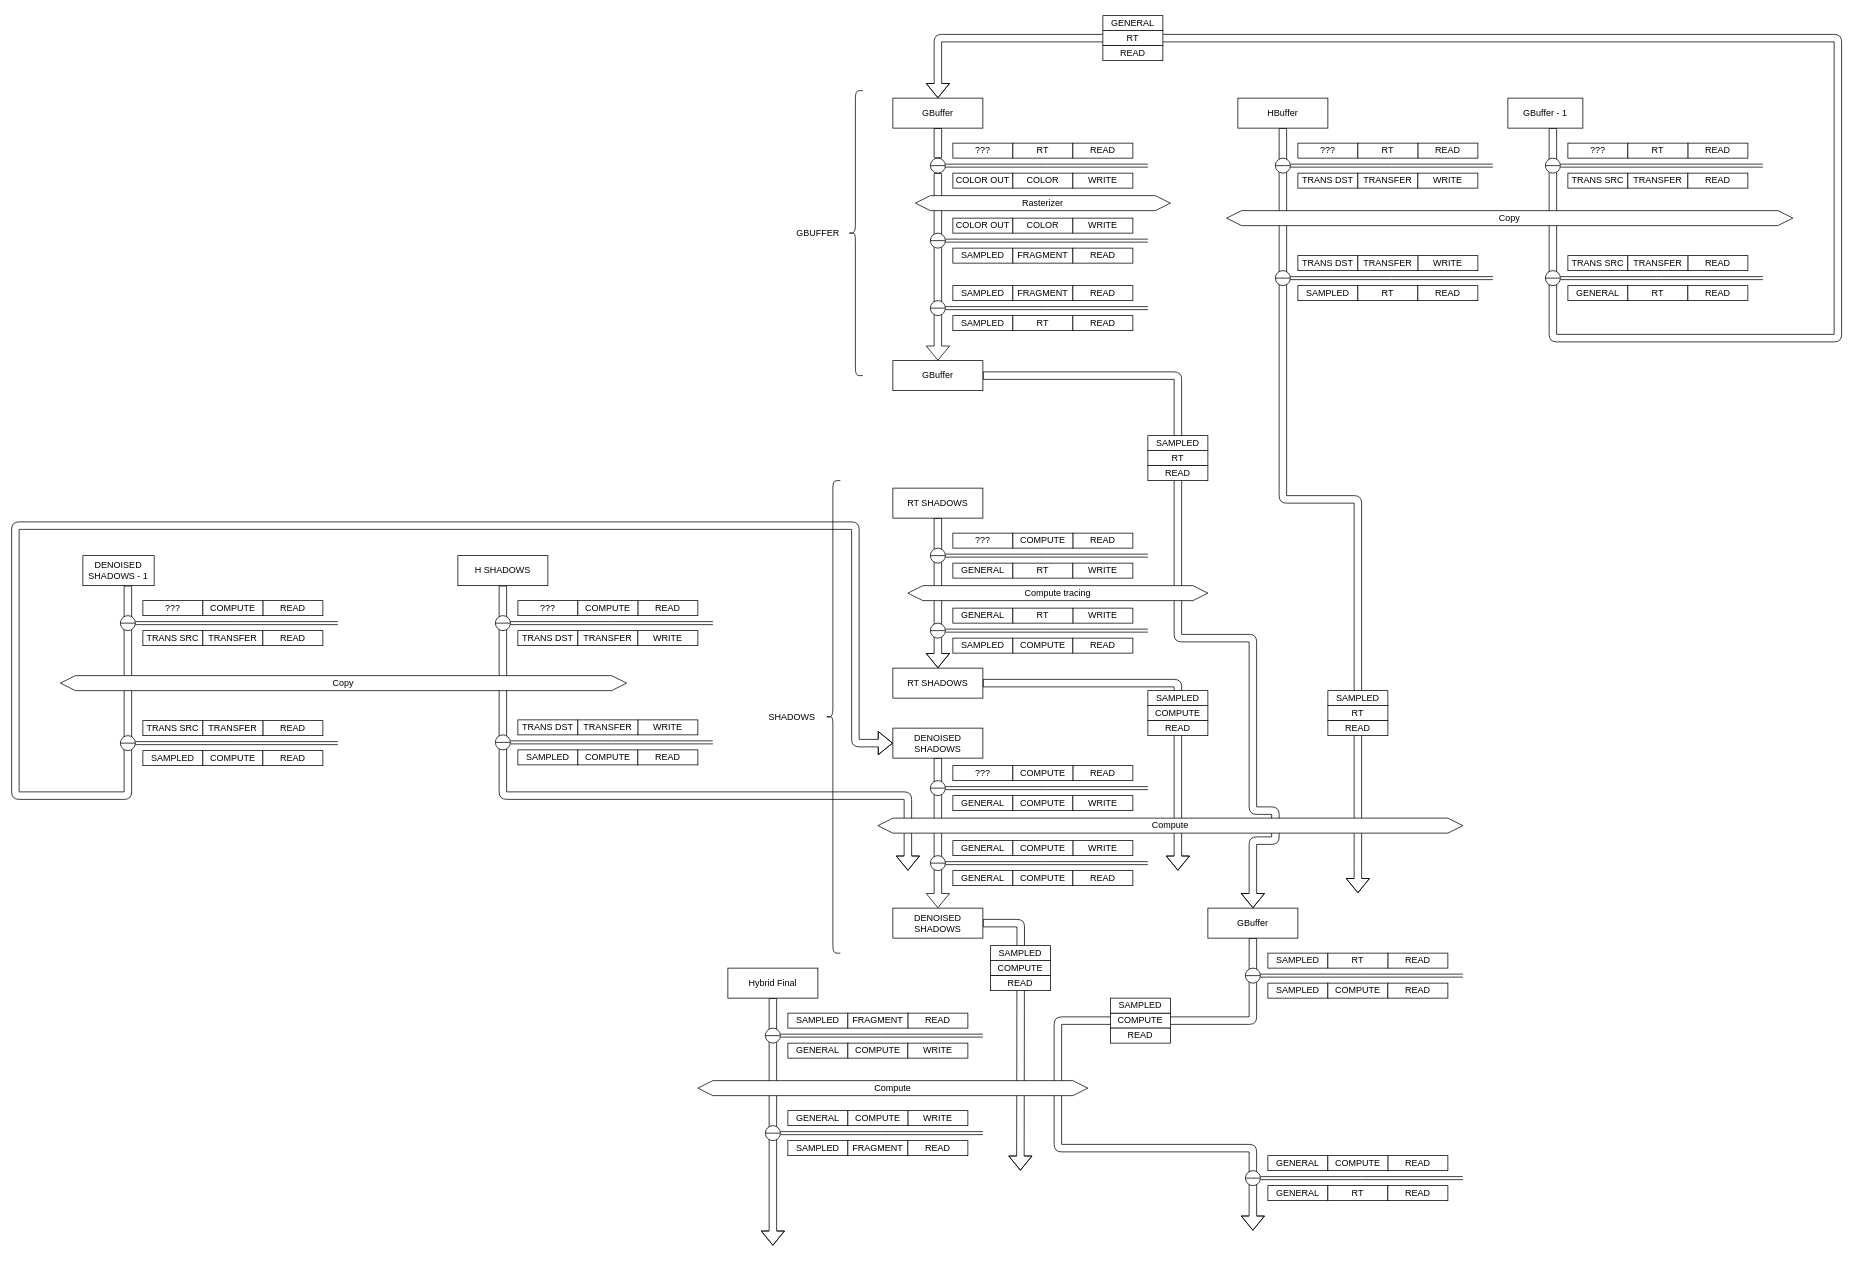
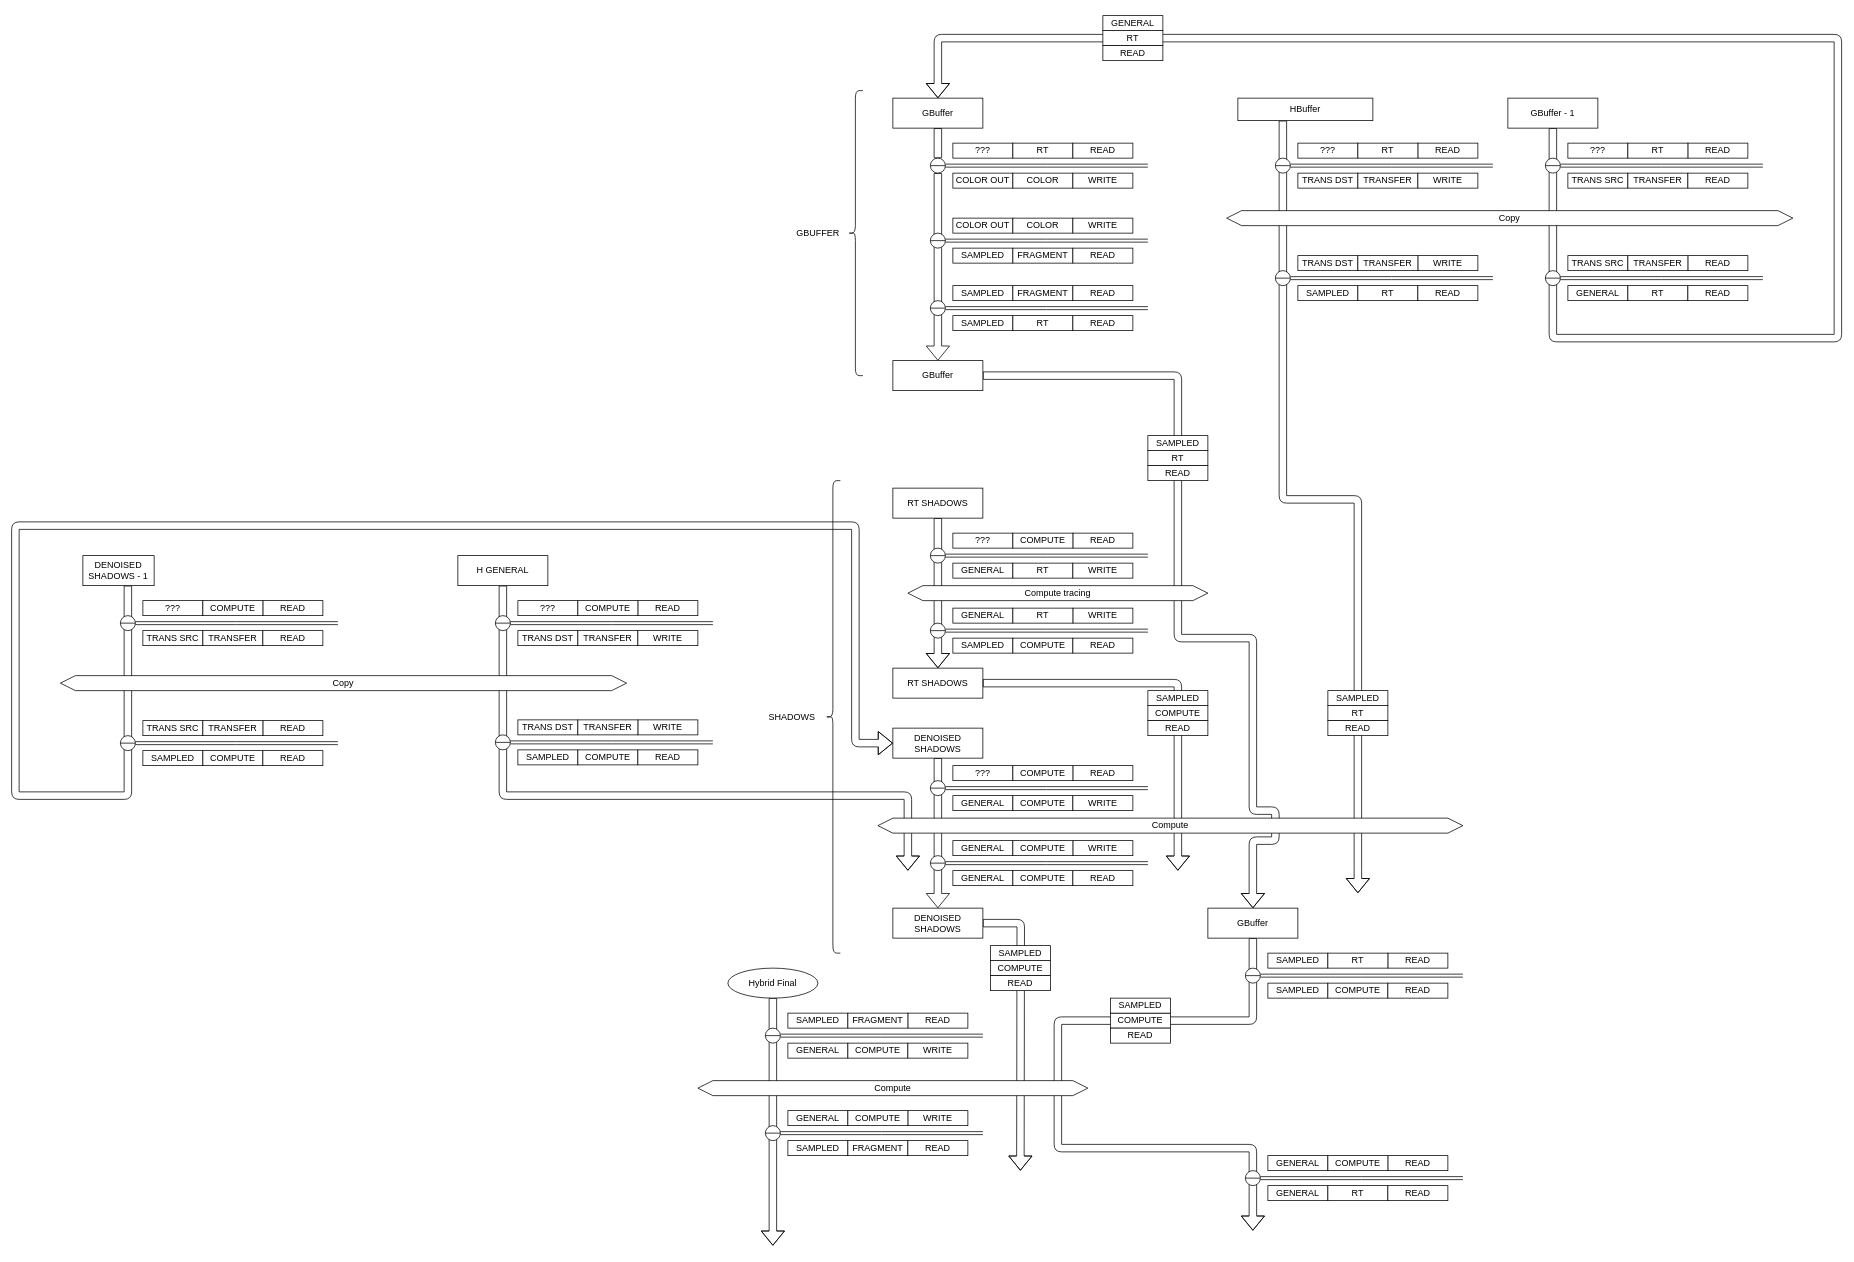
- <mxCell id="170" value="HBuffer" style="rounded=0;whiteSpace=wrap;html=1;" parent="1" vertex="1"><mxGeometry x="1650" y="130" width="120" height="40" as="geometry" /></mxCell>
+ <mxCell id="170" value="HBuffer" style="rounded=0;whiteSpace=wrap;html=1;" parent="1" vertex="1"><mxGeometry x="1650" y="130" width="180" height="30" as="geometry" /></mxCell>
- <mxCell id="149" value="GBuffer - 1" style="rounded=0;whiteSpace=wrap;html=1;" parent="1" vertex="1"><mxGeometry x="2010" y="130" width="100" height="40" as="geometry" /></mxCell>
+ <mxCell id="149" value="GBuffer - 1" style="rounded=0;whiteSpace=wrap;html=1;" parent="1" vertex="1"><mxGeometry x="2010" y="130" width="120" height="40" as="geometry" /></mxCell>
- <mxCell id="8" value="Rasterizer" style="shape=hexagon;perimeter=hexagonPerimeter2;whiteSpace=wrap;html=1;fixedSize=1;" parent="1" vertex="1"><mxGeometry x="1220" y="260" width="340" height="20" as="geometry" /></mxCell>
- <mxCell id="228" value="H SHADOWS" style="rounded=0;whiteSpace=wrap;html=1;" vertex="1" parent="1"><mxGeometry x="610" y="740" width="120" height="40" as="geometry" /></mxCell>
+ <mxCell id="228" value="H GENERAL" style="rounded=0;whiteSpace=wrap;html=1;" vertex="1" parent="1"><mxGeometry x="610" y="740" width="120" height="40" as="geometry" /></mxCell>
- <mxCell id="54" value="Hybrid Final" style="rounded=0;whiteSpace=wrap;html=1;" parent="1" vertex="1"><mxGeometry x="970" y="1290" width="120" height="40" as="geometry" /></mxCell>
+ <mxCell id="54" value="Hybrid Final" style="ellipse;whiteSpace=wrap;html=1;" parent="1" vertex="1"><mxGeometry x="970" y="1290" width="120" height="40" as="geometry" /></mxCell>
